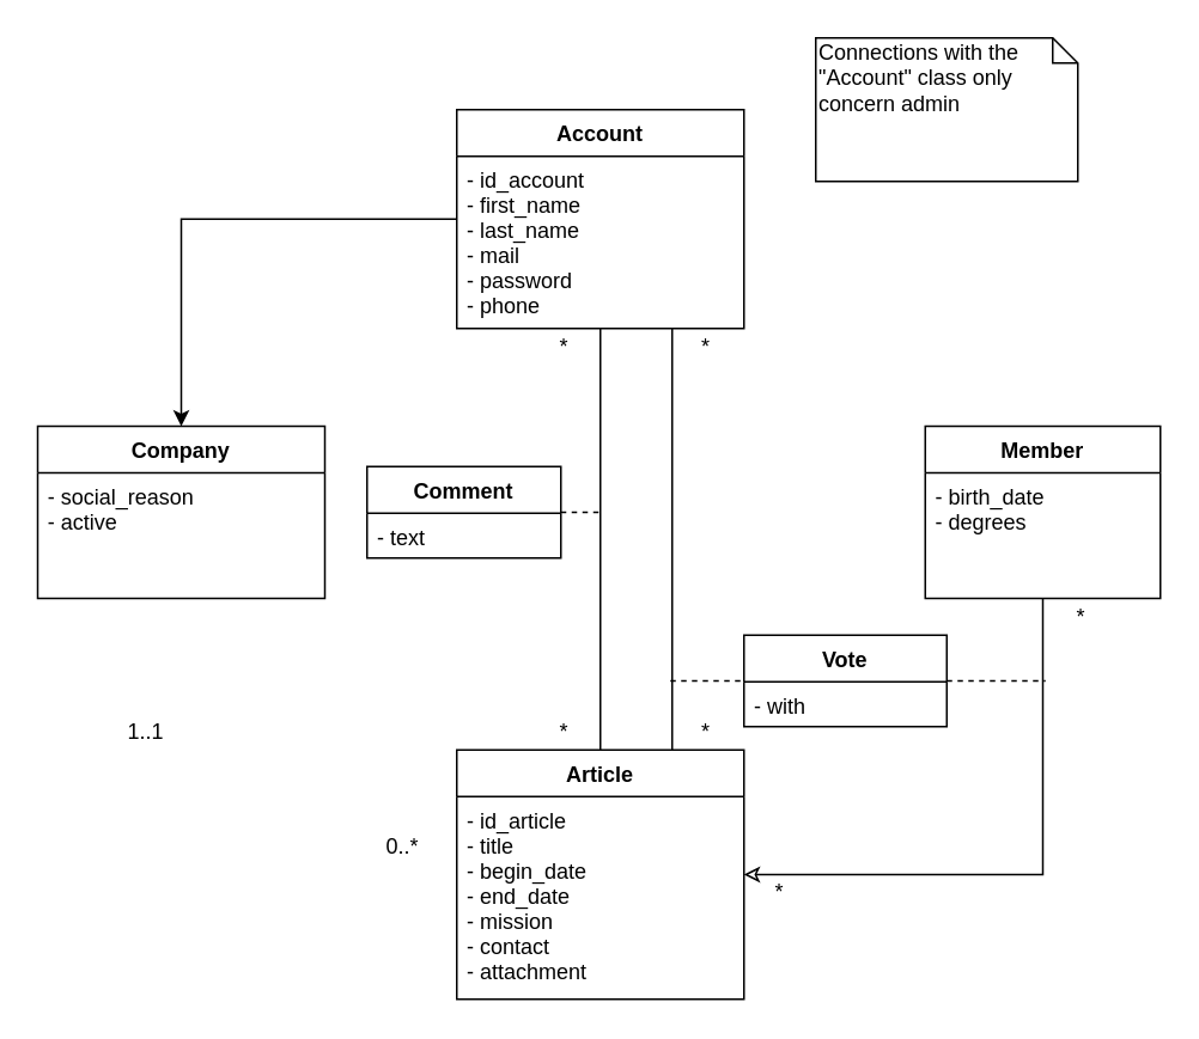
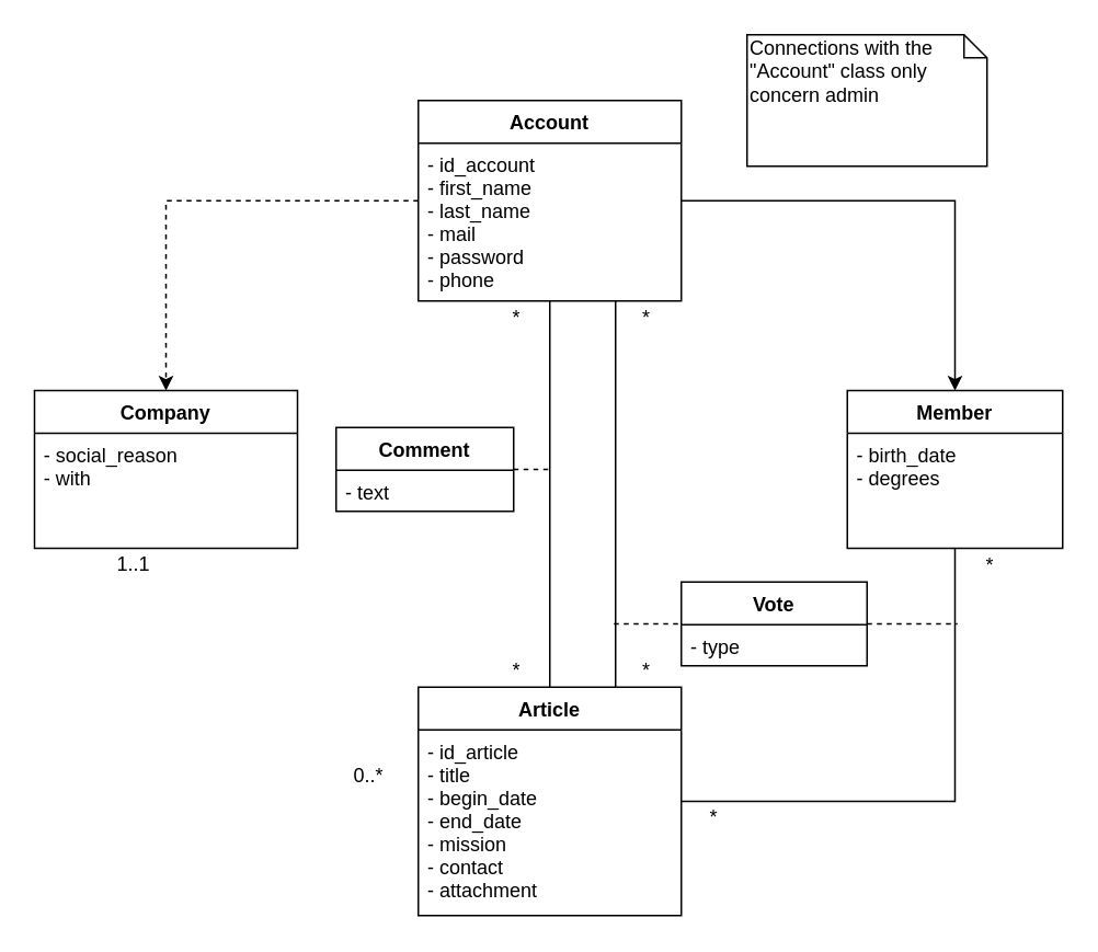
- <mxCell id="2" value="" style="edgeStyle=orthogonalEdgeStyle;rounded=0;orthogonalLoop=1;jettySize=auto;html=1;" parent="1" source="4" target="11" edge="1"><mxGeometry relative="1" as="geometry" /></mxCell>
+ <mxCell id="2" value="" style="edgeStyle=orthogonalEdgeStyle;rounded=0;orthogonalLoop=1;jettySize=auto;html=1;dashed=1;" parent="1" source="4" target="11" edge="1"><mxGeometry relative="1" as="geometry" /></mxCell>
+ <mxCell id="3" value="" style="edgeStyle=orthogonalEdgeStyle;rounded=0;orthogonalLoop=1;jettySize=auto;html=1;" parent="1" source="4" target="9" edge="1"><mxGeometry relative="1" as="geometry" /></mxCell>
- <mxCell id="12" value="- social_reason&#10;- active" style="text;strokeColor=none;fillColor=none;align=left;verticalAlign=top;spacingLeft=4;spacingRight=4;overflow=hidden;rotatable=0;points=[[0,0.5],[1,0.5]];portConstraint=eastwest;fontStyle=0" parent="11" vertex="1"><mxGeometry y="26" width="160" height="70" as="geometry" /></mxCell>
+ <mxCell id="12" value="- social_reason&#10;- with" style="text;strokeColor=none;fillColor=none;align=left;verticalAlign=top;spacingLeft=4;spacingRight=4;overflow=hidden;rotatable=0;points=[[0,0.5],[1,0.5]];portConstraint=eastwest;fontStyle=0" parent="11" vertex="1"><mxGeometry y="26" width="160" height="70" as="geometry" /></mxCell>
- <mxCell id="19" value="- with" style="text;strokeColor=none;fillColor=none;align=left;verticalAlign=top;spacingLeft=4;spacingRight=4;overflow=hidden;rotatable=0;points=[[0,0.5],[1,0.5]];portConstraint=eastwest;" parent="18" vertex="1"><mxGeometry y="26" width="113" height="25" as="geometry" /></mxCell>
+ <mxCell id="19" value="- type" style="text;strokeColor=none;fillColor=none;align=left;verticalAlign=top;spacingLeft=4;spacingRight=4;overflow=hidden;rotatable=0;points=[[0,0.5],[1,0.5]];portConstraint=eastwest;" parent="18" vertex="1"><mxGeometry y="26" width="113" height="25" as="geometry" /></mxCell>
- <mxCell id="23" value="1..1" style="text;html=1;strokeColor=none;fillColor=none;align=center;verticalAlign=middle;whiteSpace=wrap;rounded=0;" vertex="1" parent="1"><mxGeometry x="60.5" y="398" width="40" height="20" as="geometry" /></mxCell>
+ <mxCell id="23" value="1..1" style="text;html=1;strokeColor=none;fillColor=none;align=center;verticalAlign=middle;whiteSpace=wrap;rounded=0;" vertex="1" parent="1"><mxGeometry x="60.5" y="333" width="40" height="20" as="geometry" /></mxCell>
- <mxCell id="8" style="edgeStyle=orthogonalEdgeStyle;rounded=0;orthogonalLoop=1;jettySize=auto;html=1;entryX=1;entryY=0.5;entryDx=0;entryDy=0;endArrow=classic;endFill=0;exitX=0.5;exitY=1;exitDx=0;exitDy=0;" parent="1" source="9" target="13" edge="1"><mxGeometry relative="1" as="geometry" /></mxCell>
+ <mxCell id="8" style="edgeStyle=orthogonalEdgeStyle;rounded=0;orthogonalLoop=1;jettySize=auto;html=1;entryX=1;entryY=0.5;entryDx=0;entryDy=0;endArrow=none;endFill=0;exitX=0.5;exitY=1;exitDx=0;exitDy=0;" parent="1" source="9" target="13" edge="1"><mxGeometry relative="1" as="geometry" /></mxCell>
